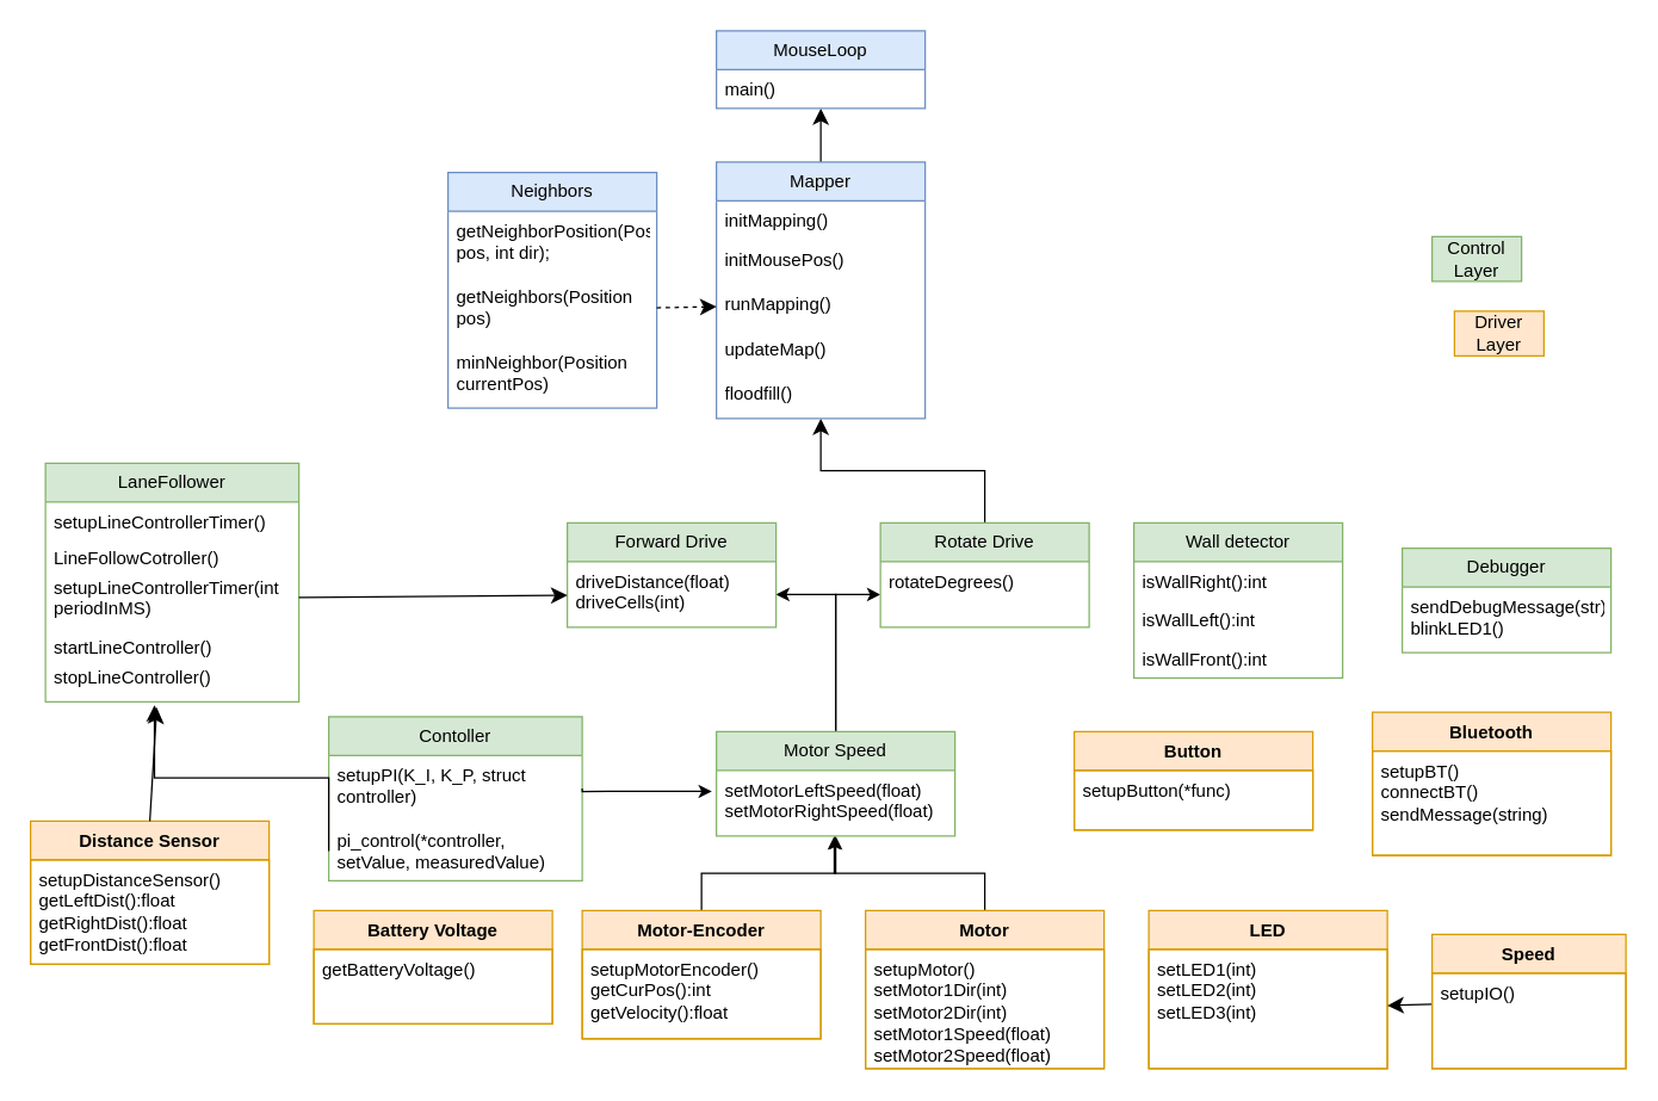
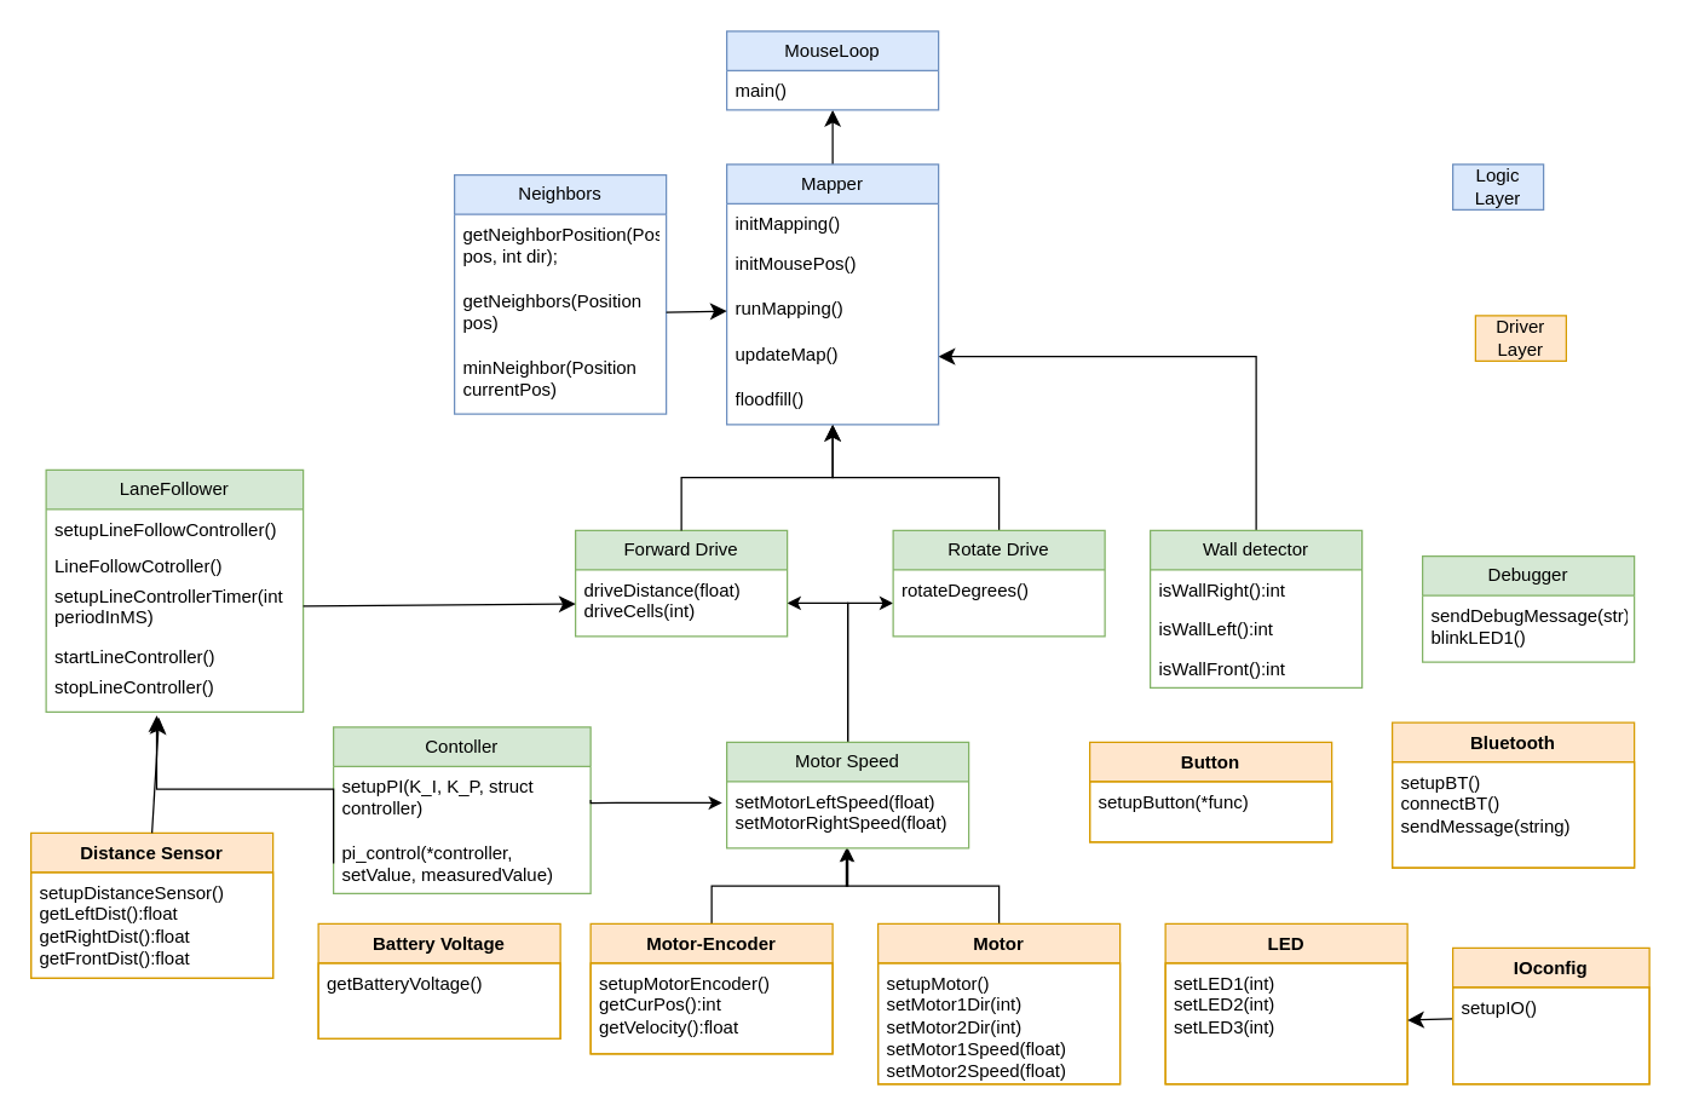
+ <mxCell id="47" value="Logic Layer" style="text;html=1;strokeColor=#6c8ebf;fillColor=#dae8fc;align=center;verticalAlign=middle;whiteSpace=wrap;rounded=0;" parent="1" vertex="1"><mxGeometry x="960" y="108" width="60" height="30" as="geometry" /></mxCell>
- <mxCell id="48" value="Control Layer" style="text;html=1;strokeColor=#82b366;fillColor=#d5e8d4;align=center;verticalAlign=middle;whiteSpace=wrap;rounded=0;" parent="1" vertex="1"><mxGeometry x="960" y="158" width="60" height="30" as="geometry" /></mxCell>
- <mxCell id="67" style="edgeStyle=none;curved=1;rounded=0;orthogonalLoop=1;jettySize=auto;html=1;entryX=0;entryY=0.5;entryDx=0;entryDy=0;fontSize=12;startSize=8;endSize=8;dashed=1;" edge="1" parent="1" source="65" target="42"><mxGeometry relative="1" as="geometry" /></mxCell>
+ <mxCell id="67" style="edgeStyle=none;curved=1;rounded=0;orthogonalLoop=1;jettySize=auto;html=1;entryX=0;entryY=0.5;entryDx=0;entryDy=0;fontSize=12;startSize=8;endSize=8;" edge="1" parent="1" source="65" target="42"><mxGeometry relative="1" as="geometry" /></mxCell>
+ <mxCell id="27" style="edgeStyle=elbowEdgeStyle;rounded=0;orthogonalLoop=1;jettySize=auto;html=1;entryX=1;entryY=0.5;entryDx=0;entryDy=0;fontSize=12;startSize=8;endSize=8;" edge="1" parent="1" source="28" target="43"><mxGeometry relative="1" as="geometry"><Array as="points"><mxPoint x="830" y="240" /></Array></mxGeometry></mxCell>
+ <mxCell id="62" style="edgeStyle=elbowEdgeStyle;rounded=0;orthogonalLoop=1;jettySize=auto;html=1;fontSize=12;startSize=8;endSize=8;elbow=vertical;" edge="1" parent="1" source="22" target="44"><mxGeometry relative="1" as="geometry"><mxPoint x="450" y="348.28" as="sourcePoint" /><mxPoint x="550" y="170" as="targetPoint" /></mxGeometry></mxCell>
- <mxCell id="54" value="setupLineControllerTimer()" style="text;strokeColor=none;fillColor=none;align=left;verticalAlign=top;spacingLeft=4;spacingRight=4;overflow=hidden;rotatable=0;points=[[0,0.5],[1,0.5]];portConstraint=eastwest;whiteSpace=wrap;html=1;" parent="53" vertex="1"><mxGeometry y="26" width="170" height="24" as="geometry" /></mxCell>
+ <mxCell id="54" value="setupLineFollowController()" style="text;strokeColor=none;fillColor=none;align=left;verticalAlign=top;spacingLeft=4;spacingRight=4;overflow=hidden;rotatable=0;points=[[0,0.5],[1,0.5]];portConstraint=eastwest;whiteSpace=wrap;html=1;" parent="53" vertex="1"><mxGeometry y="26" width="170" height="24" as="geometry" /></mxCell>
- <mxCell id="51" value="Speed" style="swimlane;fontStyle=1;align=center;verticalAlign=top;childLayout=stackLayout;horizontal=1;startSize=26;horizontalStack=0;resizeParent=1;resizeParentMax=0;resizeLast=0;collapsible=1;marginBottom=0;whiteSpace=wrap;html=1;fillColor=#ffe6cc;strokeColor=#d79b00;" parent="1" vertex="1"><mxGeometry x="960" y="626" width="130" height="90" as="geometry" /></mxCell>
+ <mxCell id="51" value="IOconfig" style="swimlane;fontStyle=1;align=center;verticalAlign=top;childLayout=stackLayout;horizontal=1;startSize=26;horizontalStack=0;resizeParent=1;resizeParentMax=0;resizeLast=0;collapsible=1;marginBottom=0;whiteSpace=wrap;html=1;fillColor=#ffe6cc;strokeColor=#d79b00;" parent="1" vertex="1"><mxGeometry x="960" y="626" width="130" height="90" as="geometry" /></mxCell>
